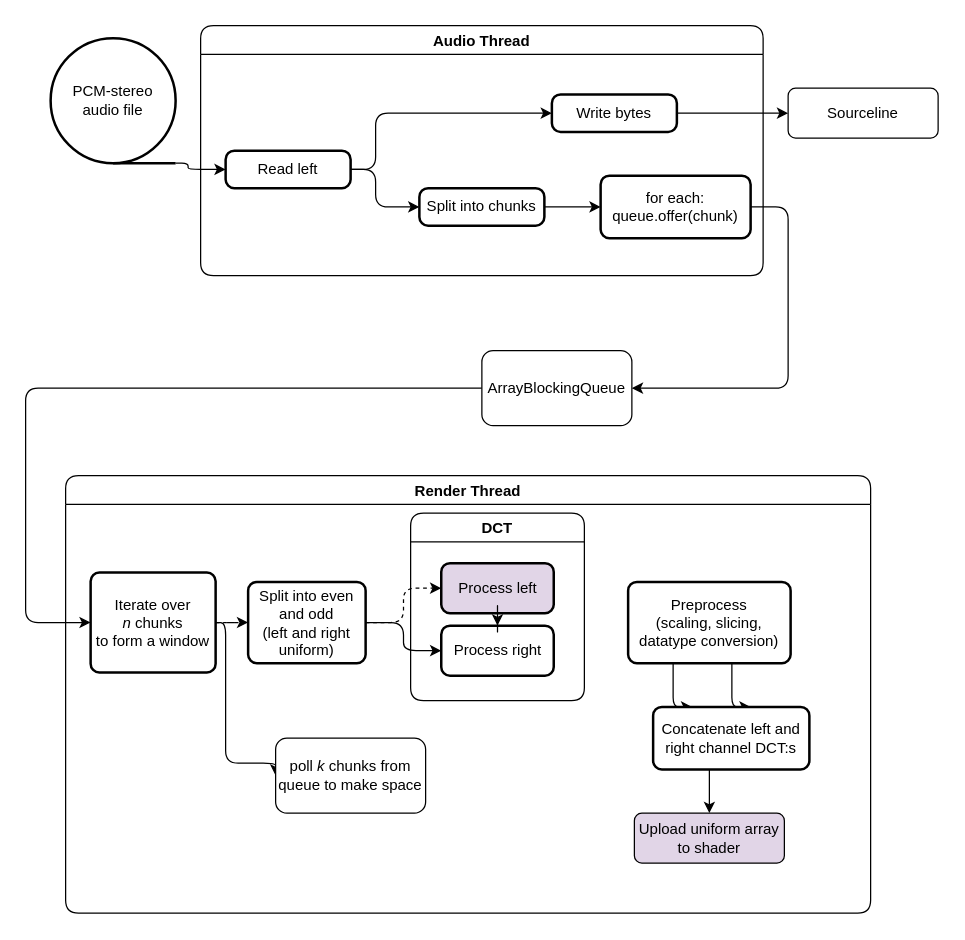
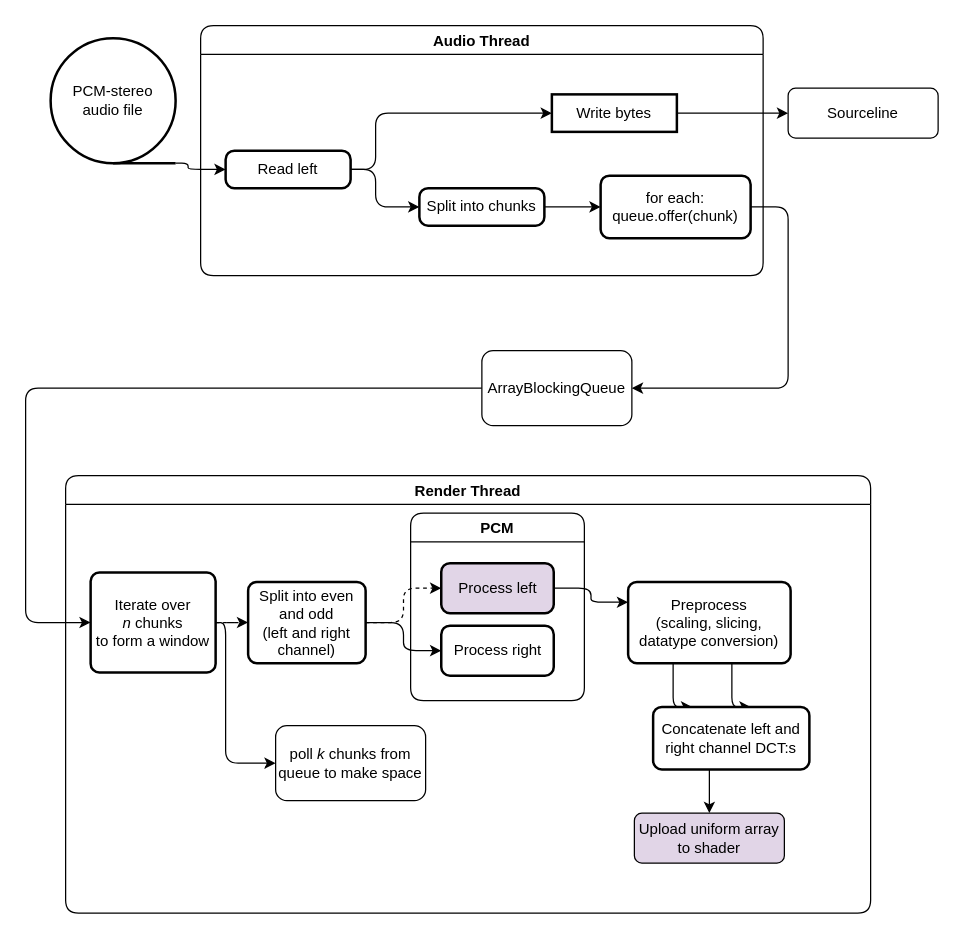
- <mxCell id="12" value="Write bytes" style="whiteSpace=wrap;html=1;absoluteArcSize=1;arcSize=14;strokeWidth=2;rounded=1;" vertex="1" parent="9"><mxGeometry x="281" y="55" width="100" height="30" as="geometry" /></mxCell>
+ <mxCell id="12" value="Write bytes" style="whiteSpace=wrap;html=1;absoluteArcSize=1;arcSize=14;strokeWidth=2;rounded=0;" vertex="1" parent="9"><mxGeometry x="281" y="55" width="100" height="30" as="geometry" /></mxCell>
- <mxCell id="24" value="DCT" style="swimlane;rounded=1;" vertex="1" parent="17"><mxGeometry x="276" y="30" width="139" height="150" as="geometry" /></mxCell>
+ <mxCell id="24" value="PCM" style="swimlane;rounded=1;" vertex="1" parent="17"><mxGeometry x="276" y="30" width="139" height="150" as="geometry" /></mxCell>
- <mxCell id="23" value="Split into even and odd&lt;br&gt;(left and right uniform)" style="whiteSpace=wrap;html=1;absoluteArcSize=1;arcSize=14;strokeWidth=2;rounded=1;" vertex="1" parent="17"><mxGeometry x="146" y="85" width="94" height="65" as="geometry" /></mxCell>
+ <mxCell id="23" value="Split into even and odd&lt;br&gt;(left and right channel)" style="whiteSpace=wrap;html=1;absoluteArcSize=1;arcSize=14;strokeWidth=2;rounded=1;" vertex="1" parent="17"><mxGeometry x="146" y="85" width="94" height="65" as="geometry" /></mxCell>
- <mxCell id="30" style="edgeStyle=orthogonalEdgeStyle;orthogonalLoop=1;jettySize=auto;html=1;" edge="1" parent="17" source="25" target="26"><mxGeometry relative="1" as="geometry" /></mxCell>
+ <mxCell id="30" style="edgeStyle=orthogonalEdgeStyle;orthogonalLoop=1;jettySize=auto;html=1;entryX=0;entryY=0.25;entryDx=0;entryDy=0;" edge="1" parent="17" source="25" target="29"><mxGeometry relative="1" as="geometry" /></mxCell>
- <mxCell id="34" value="poll &lt;i&gt;k&lt;/i&gt;&amp;nbsp;chunks from queue to make space" style="whiteSpace=wrap;html=1;rounded=1;" vertex="1" parent="17"><mxGeometry x="168" y="210" width="120" height="60" as="geometry" /></mxCell>
+ <mxCell id="34" value="poll &lt;i&gt;k&lt;/i&gt;&amp;nbsp;chunks from queue to make space" style="whiteSpace=wrap;html=1;rounded=1;" vertex="1" parent="17"><mxGeometry x="168" y="200" width="120" height="60" as="geometry" /></mxCell>
